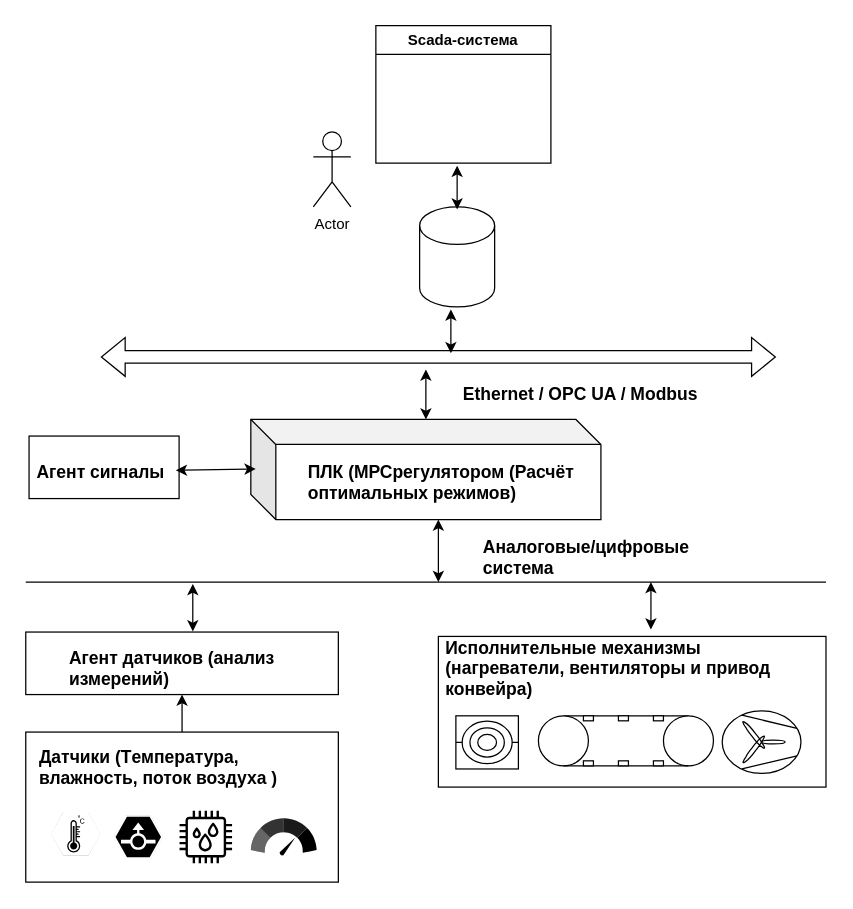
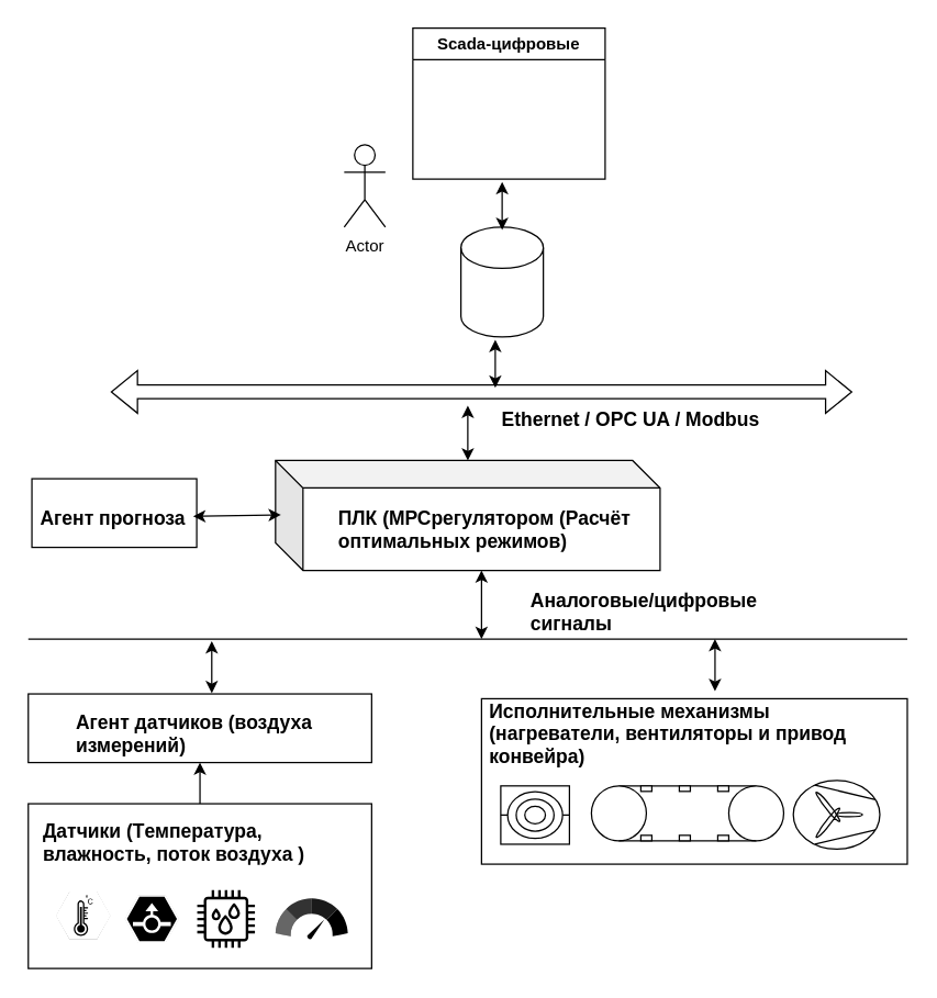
- <mxCell id="23" value="Scada-система" style="swimlane;whiteSpace=wrap;html=1;" vertex="1" parent="1"><mxGeometry x="300" y="20" width="140" height="110" as="geometry" /></mxCell>
+ <mxCell id="23" value="Scada-цифровые" style="swimlane;whiteSpace=wrap;html=1;" vertex="1" parent="1"><mxGeometry x="300" y="20" width="140" height="110" as="geometry" /></mxCell>
- <mxCell id="27" value="&lt;span style=&quot;font-size: 14px;&quot;&gt;&lt;b&gt;Ethernet / OPC UA / Modbus&lt;/b&gt;&lt;/span&gt;" style="text;strokeColor=none;fillColor=none;align=left;verticalAlign=middle;spacingLeft=4;spacingRight=4;overflow=hidden;points=[[0,0.5],[1,0.5]];portConstraint=eastwest;rotatable=0;whiteSpace=wrap;html=1;" vertex="1" parent="1"><mxGeometry x="364" y="295" width="220" height="40" as="geometry" /></mxCell>
+ <mxCell id="27" value="&lt;span style=&quot;font-size: 14px;&quot;&gt;&lt;b&gt;Ethernet / OPC UA / Modbus&lt;/b&gt;&lt;/span&gt;" style="text;strokeColor=none;fillColor=none;align=left;verticalAlign=middle;spacingLeft=4;spacingRight=4;overflow=hidden;points=[[0,0.5],[1,0.5]];portConstraint=eastwest;rotatable=0;whiteSpace=wrap;html=1;" vertex="1" parent="1"><mxGeometry x="359" y="285" width="220" height="40" as="geometry" /></mxCell>
- <mxCell id="32" value="&lt;b&gt;&lt;font style=&quot;font-size: 14px;&quot;&gt;Агент сигналы&lt;/font&gt;&lt;/b&gt;" style="text;strokeColor=none;fillColor=none;align=left;verticalAlign=middle;spacingLeft=4;spacingRight=4;overflow=hidden;points=[[0,0.5],[1,0.5]];portConstraint=eastwest;rotatable=0;whiteSpace=wrap;html=1;" vertex="1" parent="1"><mxGeometry x="22.63" y="351.75" width="117.37" height="50" as="geometry" /></mxCell>
+ <mxCell id="32" value="&lt;b&gt;&lt;font style=&quot;font-size: 14px;&quot;&gt;Агент прогноза&lt;/font&gt;&lt;/b&gt;" style="text;strokeColor=none;fillColor=none;align=left;verticalAlign=middle;spacingLeft=4;spacingRight=4;overflow=hidden;points=[[0,0.5],[1,0.5]];portConstraint=eastwest;rotatable=0;whiteSpace=wrap;html=1;" vertex="1" parent="1"><mxGeometry x="22.63" y="351.75" width="117.37" height="50" as="geometry" /></mxCell>
- <mxCell id="24" value="&lt;font style=&quot;font-size: 14px;&quot;&gt;&lt;b&gt;Аналоговые/цифровые система&lt;/b&gt;&lt;/font&gt;" style="text;strokeColor=none;fillColor=none;align=left;verticalAlign=middle;spacingLeft=4;spacingRight=4;overflow=hidden;points=[[0,0.5],[1,0.5]];portConstraint=eastwest;rotatable=0;whiteSpace=wrap;html=1;" vertex="1" parent="1"><mxGeometry x="380" y="425" width="220" height="40" as="geometry" /></mxCell>
+ <mxCell id="24" value="&lt;font style=&quot;font-size: 14px;&quot;&gt;&lt;b&gt;Аналоговые/цифровые сигналы&lt;/b&gt;&lt;/font&gt;" style="text;strokeColor=none;fillColor=none;align=left;verticalAlign=middle;spacingLeft=4;spacingRight=4;overflow=hidden;points=[[0,0.5],[1,0.5]];portConstraint=eastwest;rotatable=0;whiteSpace=wrap;html=1;" vertex="1" parent="1"><mxGeometry x="380" y="425" width="220" height="40" as="geometry" /></mxCell>
- <mxCell id="30" value="&lt;font style=&quot;font-size: 14px;&quot;&gt;&lt;b&gt;Агент датчиков (анализ измерений)&lt;/b&gt;&lt;/font&gt;" style="text;strokeColor=none;fillColor=none;align=left;verticalAlign=middle;spacingLeft=4;spacingRight=4;overflow=hidden;points=[[0,0.5],[1,0.5]];portConstraint=eastwest;rotatable=0;whiteSpace=wrap;html=1;" vertex="1" parent="1"><mxGeometry x="49" y="508.5" width="230" height="50" as="geometry" /></mxCell>
+ <mxCell id="30" value="&lt;font style=&quot;font-size: 14px;&quot;&gt;&lt;b&gt;Агент датчиков (воздуха измерений)&lt;/b&gt;&lt;/font&gt;" style="text;strokeColor=none;fillColor=none;align=left;verticalAlign=middle;spacingLeft=4;spacingRight=4;overflow=hidden;points=[[0,0.5],[1,0.5]];portConstraint=eastwest;rotatable=0;whiteSpace=wrap;html=1;" vertex="1" parent="1"><mxGeometry x="49" y="508.5" width="230" height="50" as="geometry" /></mxCell>
